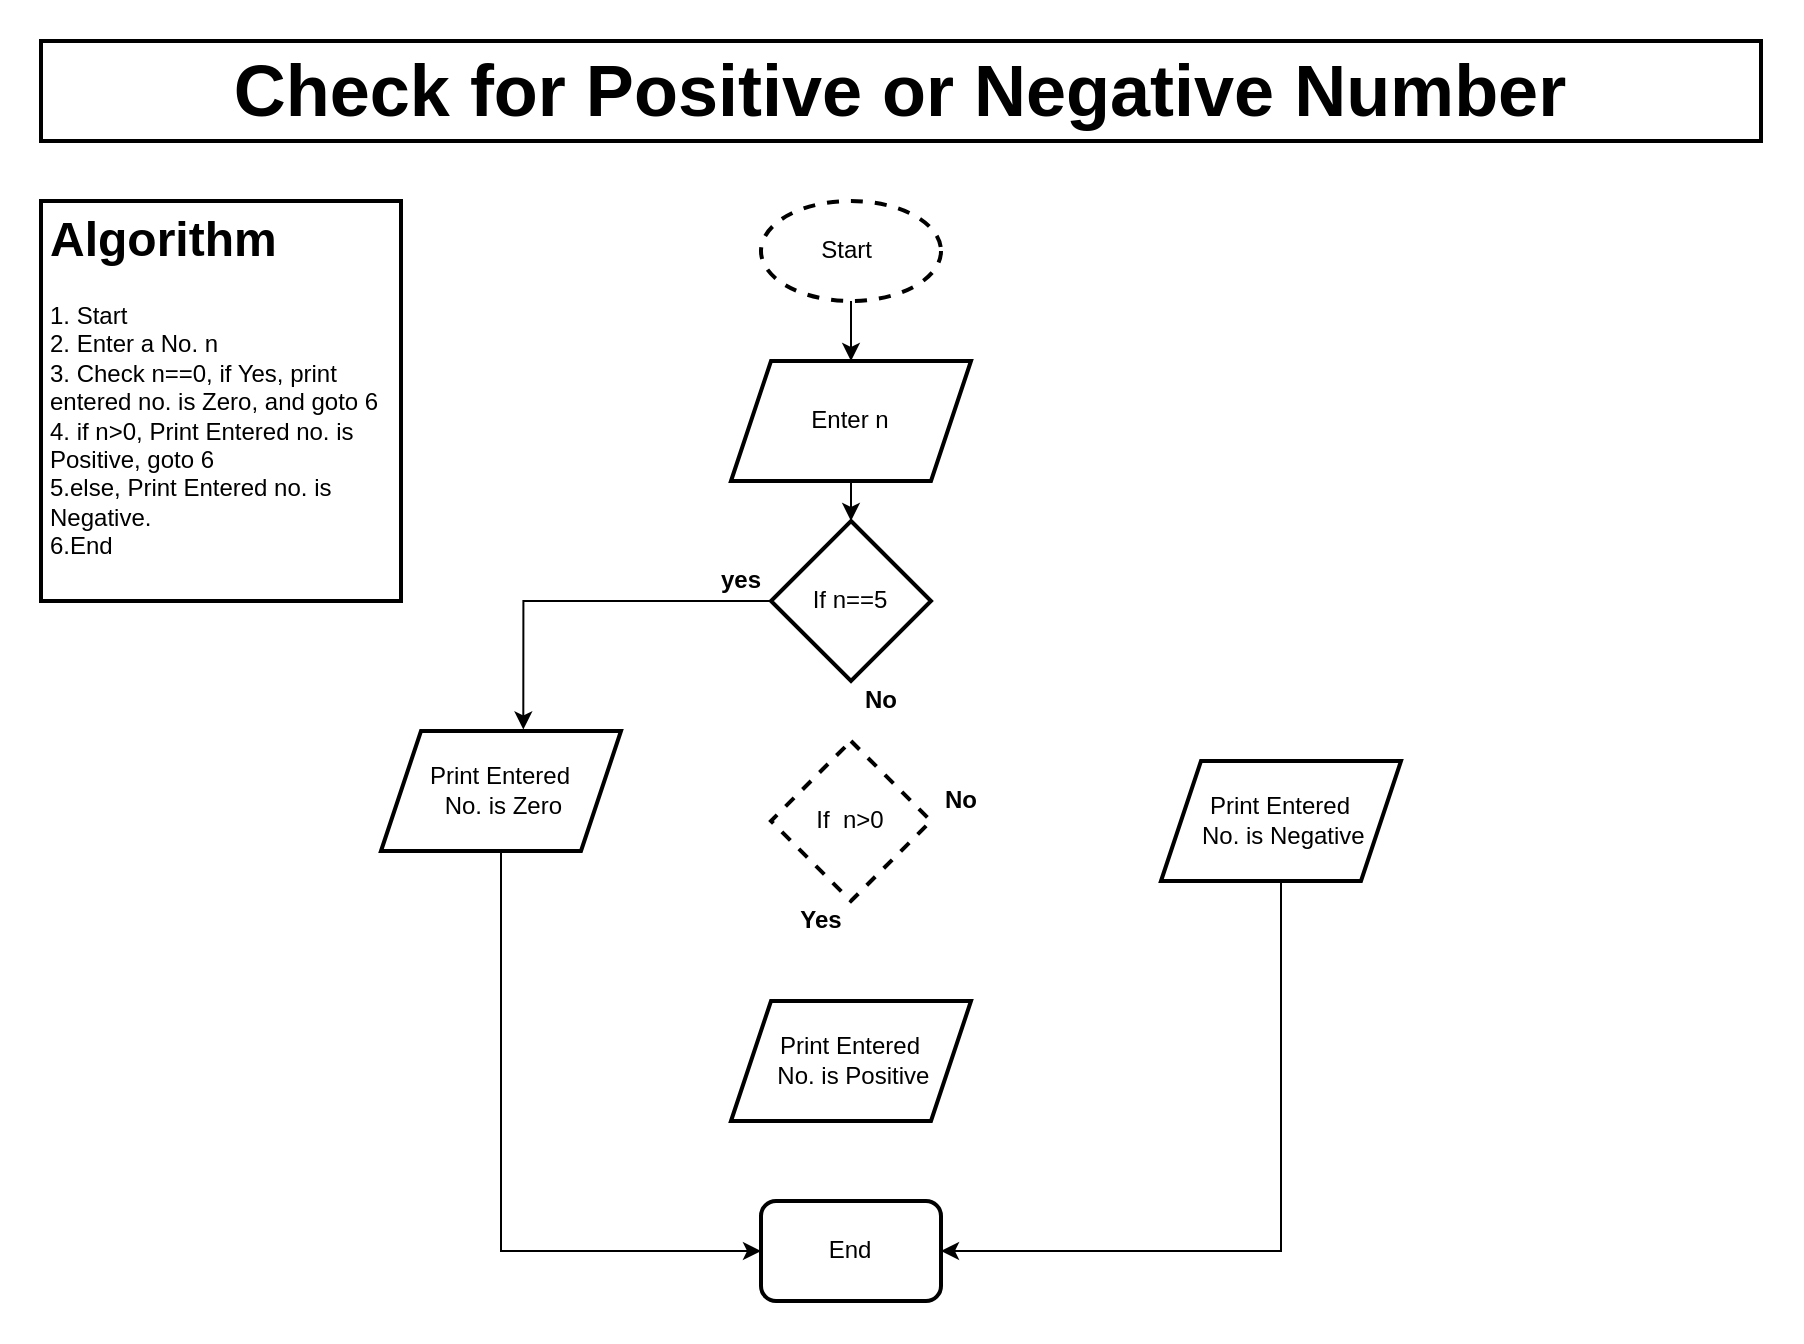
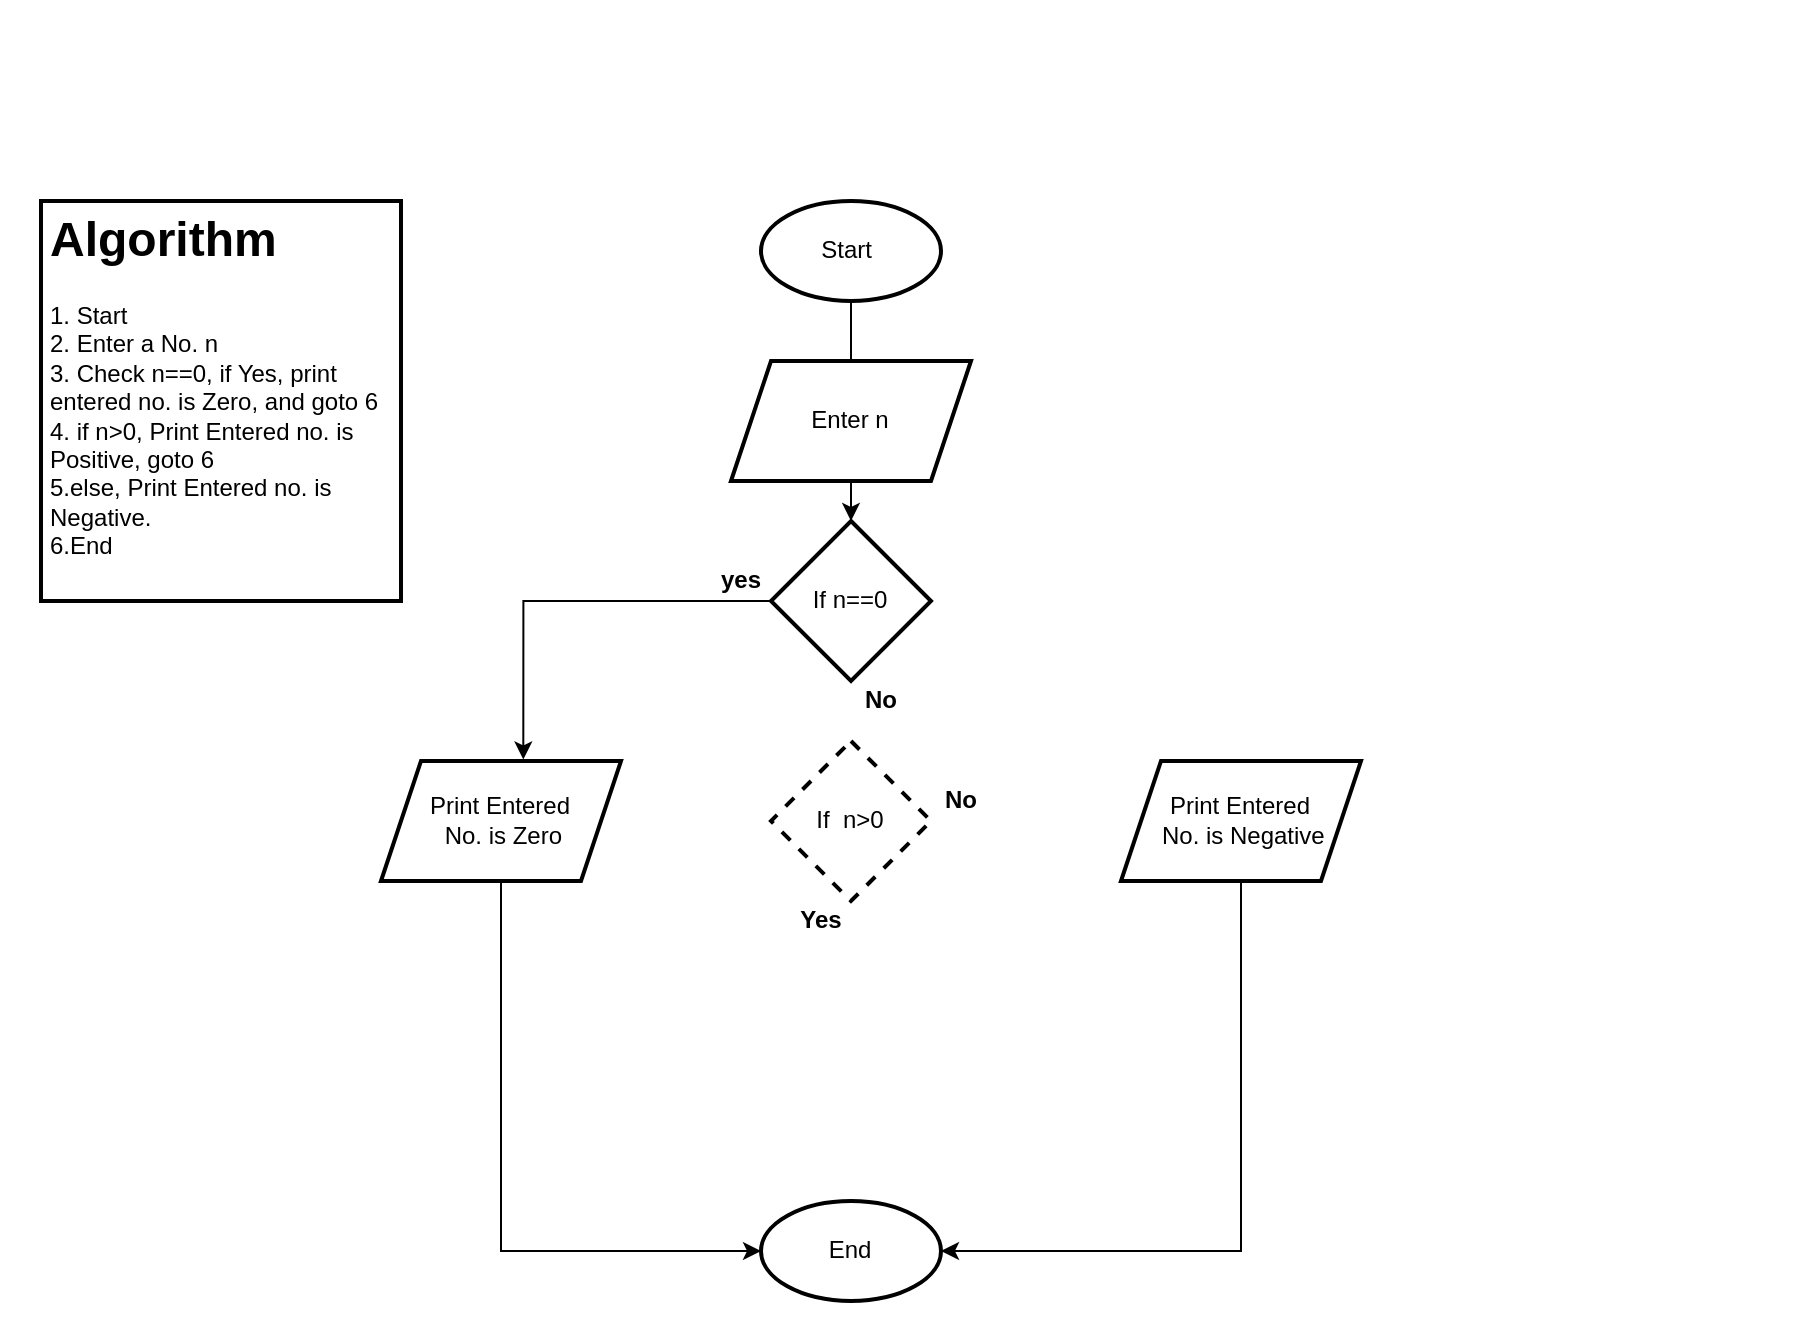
- <mxCell id="2" value="&lt;font style=&quot;font-size: 36px&quot;&gt;Check for Positive or Negative Number&lt;br&gt;&lt;/font&gt;" style="text;html=1;fillColor=none;align=center;verticalAlign=middle;whiteSpace=wrap;rounded=0;strokeColor=#000000;strokeWidth=2;fontStyle=1" vertex="1" parent="1"><mxGeometry x="20" y="20" width="860" height="50" as="geometry" /></mxCell>
- <mxCell id="5" value="Start&amp;nbsp;" style="ellipse;whiteSpace=wrap;html=1;strokeColor=#000000;strokeWidth=2;dashed=1;" vertex="1" parent="1"><mxGeometry x="380" y="100" width="90" height="50" as="geometry" /></mxCell>
+ <mxCell id="5" value="Start&amp;nbsp;" style="ellipse;whiteSpace=wrap;html=1;strokeColor=#000000;strokeWidth=2;" vertex="1" parent="1"><mxGeometry x="380" y="100" width="90" height="50" as="geometry" /></mxCell>
- <mxCell id="4" style="edgeStyle=orthogonalEdgeStyle;rounded=0;orthogonalLoop=1;jettySize=auto;html=1;exitX=0.5;exitY=1;exitDx=0;exitDy=0;entryX=0.5;entryY=0;entryDx=0;entryDy=0;" edge="1" parent="1" source="5" target="7"><mxGeometry relative="1" as="geometry" /></mxCell>
+ <mxCell id="4" style="edgeStyle=orthogonalEdgeStyle;rounded=0;orthogonalLoop=1;jettySize=auto;html=1;exitX=0.5;exitY=1;exitDx=0;exitDy=0;entryX=0.5;entryY=0;entryDx=0;entryDy=0;endArrow=none;" edge="1" parent="1" source="5" target="7"><mxGeometry relative="1" as="geometry" /></mxCell>
- <mxCell id="9" value="If n==5" style="rhombus;whiteSpace=wrap;html=1;strokeColor=#000000;strokeWidth=2;" vertex="1" parent="1"><mxGeometry x="385" y="260" width="80" height="80" as="geometry" /></mxCell>
+ <mxCell id="9" value="If n==0" style="rhombus;whiteSpace=wrap;html=1;strokeColor=#000000;strokeWidth=2;" vertex="1" parent="1"><mxGeometry x="385" y="260" width="80" height="80" as="geometry" /></mxCell>
- <mxCell id="12" value="Print Entered&lt;br&gt;&amp;nbsp;No. is Zero" style="shape=parallelogram;perimeter=parallelogramPerimeter;whiteSpace=wrap;html=1;fixedSize=1;strokeColor=#000000;strokeWidth=2;" vertex="1" parent="1"><mxGeometry x="190" y="365" width="120" height="60" as="geometry" /></mxCell>
+ <mxCell id="12" value="Print Entered&lt;br&gt;&amp;nbsp;No. is Zero" style="shape=parallelogram;perimeter=parallelogramPerimeter;whiteSpace=wrap;html=1;fixedSize=1;strokeColor=#000000;strokeWidth=2;" vertex="1" parent="1"><mxGeometry x="190" y="380" width="120" height="60" as="geometry" /></mxCell>
- <mxCell id="15" value="Print Entered&lt;br&gt;&amp;nbsp;No. is Negative" style="shape=parallelogram;perimeter=parallelogramPerimeter;whiteSpace=wrap;html=1;fixedSize=1;strokeColor=#000000;strokeWidth=2;" vertex="1" parent="1"><mxGeometry x="580" y="380" width="120" height="60" as="geometry" /></mxCell>
+ <mxCell id="15" value="Print Entered&lt;br&gt;&amp;nbsp;No. is Negative" style="shape=parallelogram;perimeter=parallelogramPerimeter;whiteSpace=wrap;html=1;fixedSize=1;strokeColor=#000000;strokeWidth=2;" vertex="1" parent="1"><mxGeometry x="560" y="380" width="120" height="60" as="geometry" /></mxCell>
- <mxCell id="13" value="Print Entered&lt;br&gt;&amp;nbsp;No. is Positive" style="shape=parallelogram;perimeter=parallelogramPerimeter;whiteSpace=wrap;html=1;fixedSize=1;strokeColor=#000000;strokeWidth=2;" vertex="1" parent="1"><mxGeometry x="365" y="500" width="120" height="60" as="geometry" /></mxCell>
- <mxCell id="16" value="End" style="whiteSpace=wrap;html=1;strokeColor=#000000;strokeWidth=2;rounded=1;" vertex="1" parent="1"><mxGeometry x="380" y="600" width="90" height="50" as="geometry" /></mxCell>
+ <mxCell id="16" value="End" style="ellipse;whiteSpace=wrap;html=1;strokeColor=#000000;strokeWidth=2;" vertex="1" parent="1"><mxGeometry x="380" y="600" width="90" height="50" as="geometry" /></mxCell>
